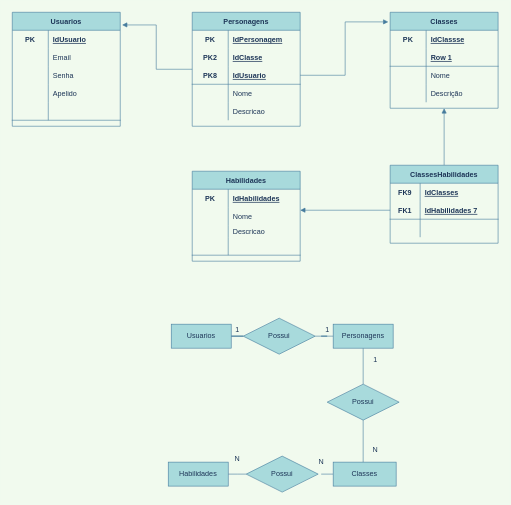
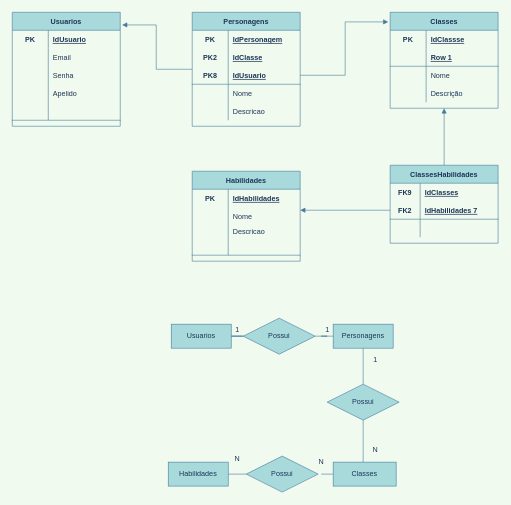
- <mxCell id="86" value="FK1" style="shape=partialRectangle;connectable=0;fillColor=none;top=0;left=0;bottom=0;right=0;fontStyle=1;overflow=hidden;strokeColor=#457B9D;fontColor=#1D3557;" vertex="1" parent="85"><mxGeometry width="50" height="30" as="geometry"><mxRectangle width="50" height="30" as="alternateBounds" /></mxGeometry></mxCell>
+ <mxCell id="86" value="FK2" style="shape=partialRectangle;connectable=0;fillColor=none;top=0;left=0;bottom=0;right=0;fontStyle=1;overflow=hidden;strokeColor=#457B9D;fontColor=#1D3557;" vertex="1" parent="85"><mxGeometry width="50" height="30" as="geometry"><mxRectangle width="50" height="30" as="alternateBounds" /></mxGeometry></mxCell>
